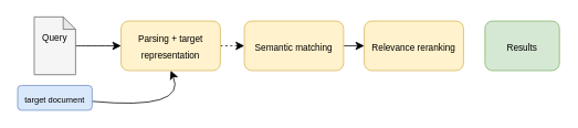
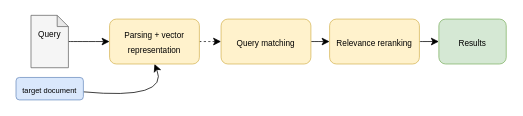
- <mxCell id="5" value="&lt;font style=&quot;font-size: 11px;&quot;&gt;Parsing + target representation&lt;/font&gt;" style="rounded=1;whiteSpace=wrap;html=1;fontSize=16;fillColor=#fff2cc;strokeColor=#d6b656;" vertex="1" parent="1"><mxGeometry x="145" y="25" width="120" height="60" as="geometry" /></mxCell>
+ <mxCell id="5" value="&lt;font style=&quot;font-size: 11px;&quot;&gt;Parsing + vector representation&lt;/font&gt;" style="rounded=1;whiteSpace=wrap;html=1;fontSize=16;fillColor=#fff2cc;strokeColor=#d6b656;" vertex="1" parent="1"><mxGeometry x="145" y="25" width="120" height="60" as="geometry" /></mxCell>
- <mxCell id="10" value="&lt;font style=&quot;font-size: 11px;&quot;&gt;Semantic matching&lt;/font&gt;" style="rounded=1;whiteSpace=wrap;html=1;fontSize=16;fillColor=#fff2cc;strokeColor=#d6b656;" vertex="1" parent="1"><mxGeometry x="294" y="25" width="120" height="60" as="geometry" /></mxCell>
+ <mxCell id="10" value="&lt;font style=&quot;font-size: 11px;&quot;&gt;Query matching&lt;/font&gt;" style="rounded=1;whiteSpace=wrap;html=1;fontSize=16;fillColor=#fff2cc;strokeColor=#d6b656;" vertex="1" parent="1"><mxGeometry x="294" y="25" width="120" height="60" as="geometry" /></mxCell>
+ <mxCell id="11" style="edgeStyle=none;curved=1;rounded=0;orthogonalLoop=1;jettySize=auto;html=1;entryX=0;entryY=0.5;entryDx=0;entryDy=0;fontSize=12;startSize=8;endSize=8;" edge="1" parent="1" source="12" target="13"><mxGeometry relative="1" as="geometry" /></mxCell>
